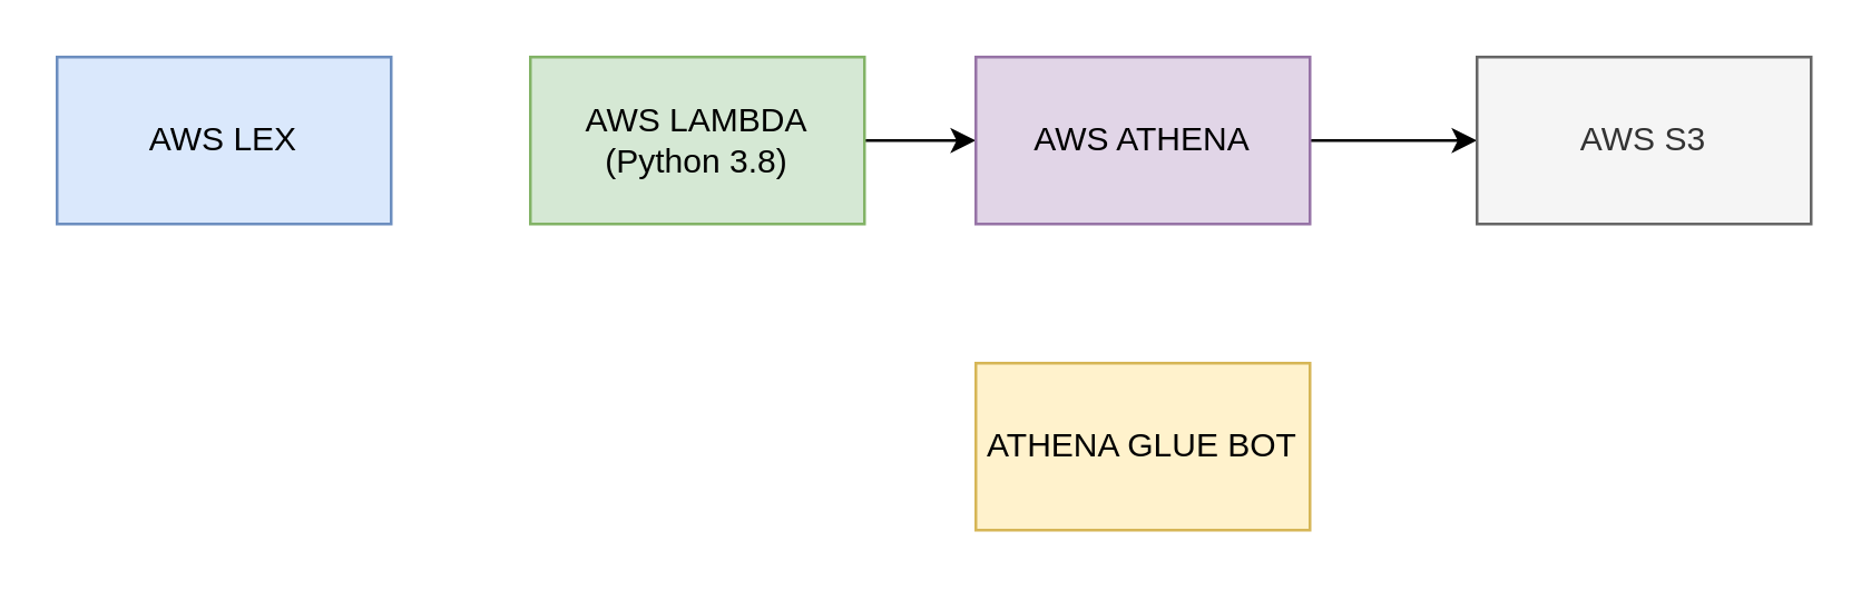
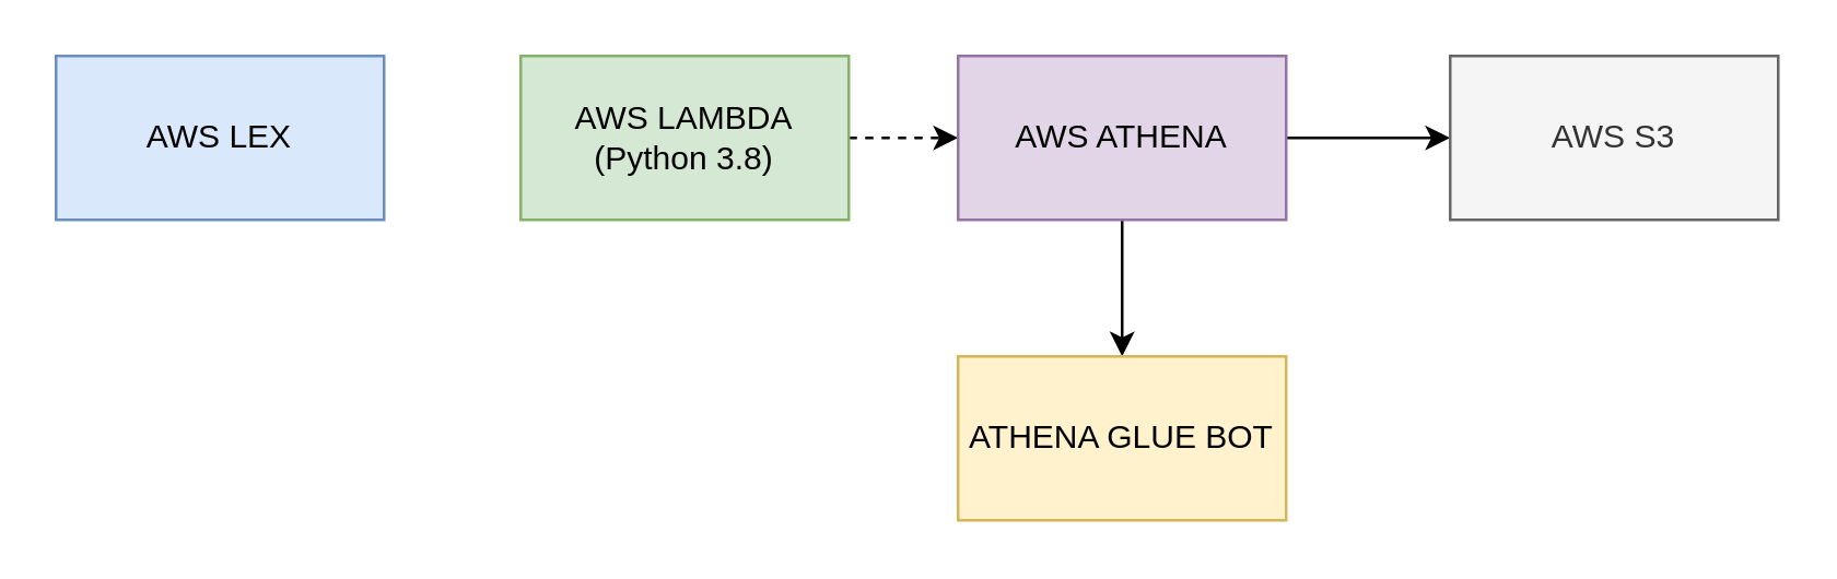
- <mxCell id="3" value="" style="edgeStyle=orthogonalEdgeStyle;rounded=0;orthogonalLoop=1;jettySize=auto;html=1;" edge="1" parent="1" source="4" target="7"><mxGeometry relative="1" as="geometry" /></mxCell>
+ <mxCell id="3" value="" style="edgeStyle=orthogonalEdgeStyle;rounded=0;orthogonalLoop=1;jettySize=auto;html=1;dashed=1;" edge="1" parent="1" source="4" target="7"><mxGeometry relative="1" as="geometry" /></mxCell>
+ <mxCell id="6" style="edgeStyle=orthogonalEdgeStyle;rounded=0;orthogonalLoop=1;jettySize=auto;html=1;entryX=0.5;entryY=0;entryDx=0;entryDy=0;" edge="1" parent="1" source="7" target="9"><mxGeometry relative="1" as="geometry" /></mxCell>
